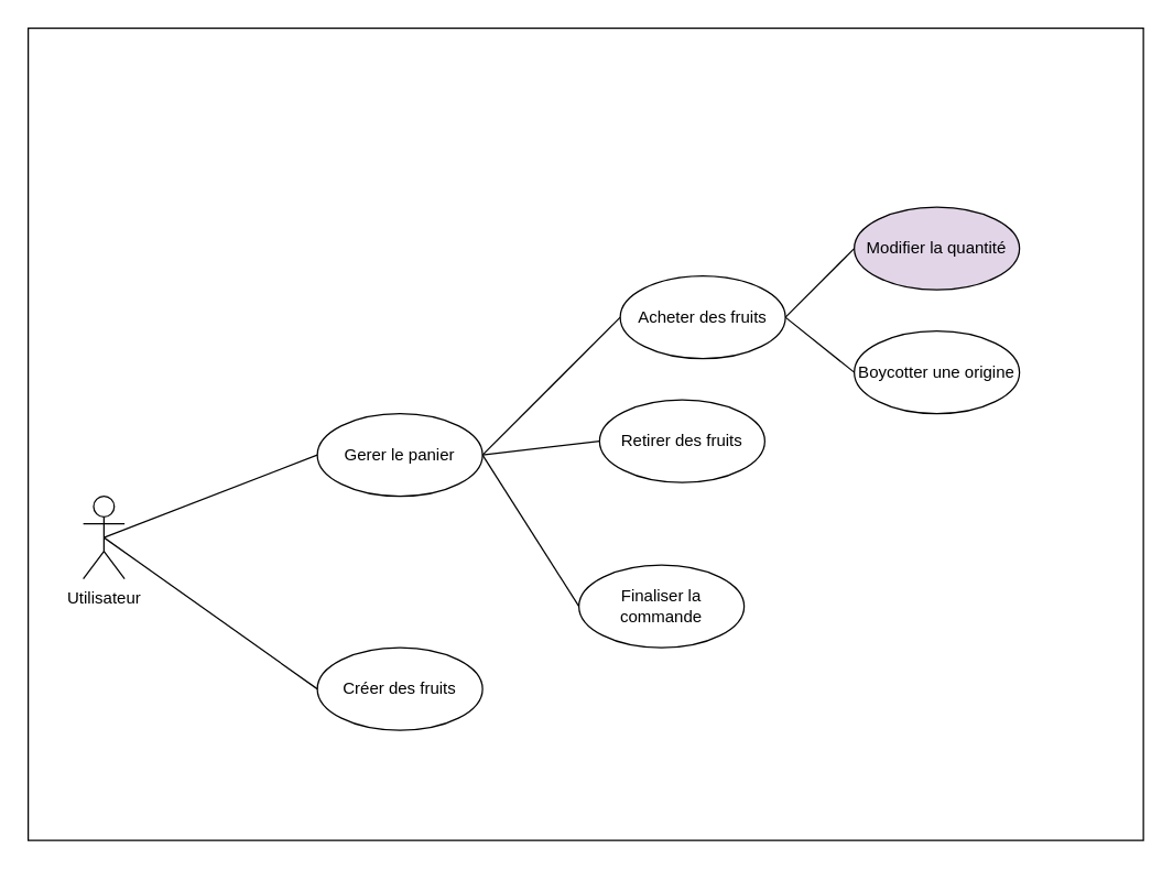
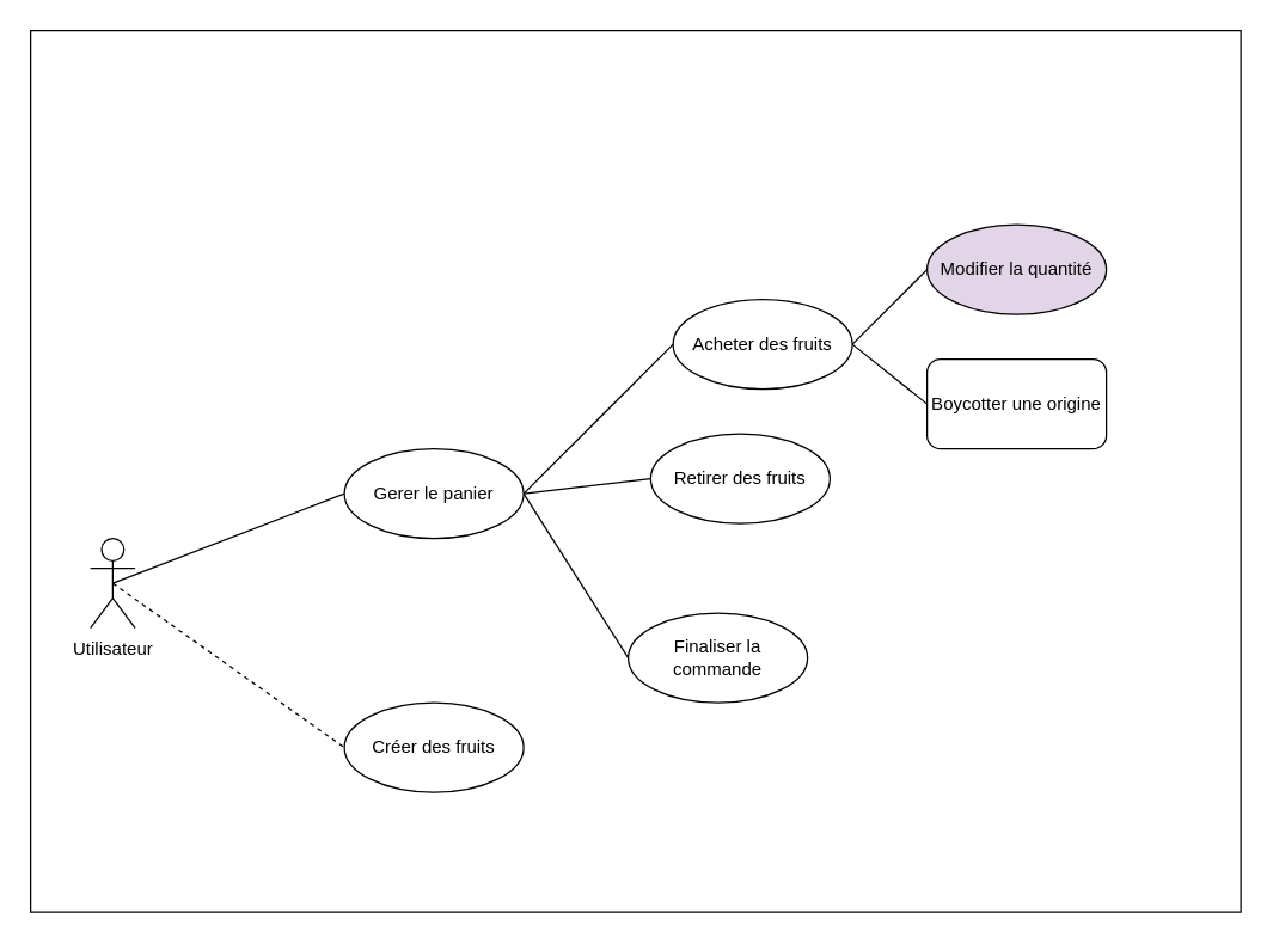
- <mxCell id="9" value="Boycotter une origine" style="ellipse;whiteSpace=wrap;html=1;" vertex="1" parent="1"><mxGeometry x="620" y="240" width="120" height="60" as="geometry" /></mxCell>
+ <mxCell id="9" value="Boycotter une origine" style="whiteSpace=wrap;html=1;rounded=1;" vertex="1" parent="1"><mxGeometry x="620" y="240" width="120" height="60" as="geometry" /></mxCell>
- <mxCell id="16" value="" style="endArrow=none;html=1;rounded=0;entryX=0;entryY=0.5;entryDx=0;entryDy=0;exitX=0.5;exitY=0.5;exitDx=0;exitDy=0;exitPerimeter=0;" edge="1" parent="1" source="3" target="15"><mxGeometry width="50" height="50" relative="1" as="geometry"><mxPoint x="140" y="330" as="sourcePoint" /><mxPoint x="240" y="340" as="targetPoint" /></mxGeometry></mxCell>
+ <mxCell id="16" value="" style="endArrow=none;html=1;rounded=0;entryX=0;entryY=0.5;entryDx=0;entryDy=0;exitX=0.5;exitY=0.5;exitDx=0;exitDy=0;exitPerimeter=0;dashed=1;" edge="1" parent="1" source="3" target="15"><mxGeometry width="50" height="50" relative="1" as="geometry"><mxPoint x="140" y="330" as="sourcePoint" /><mxPoint x="240" y="340" as="targetPoint" /></mxGeometry></mxCell>
